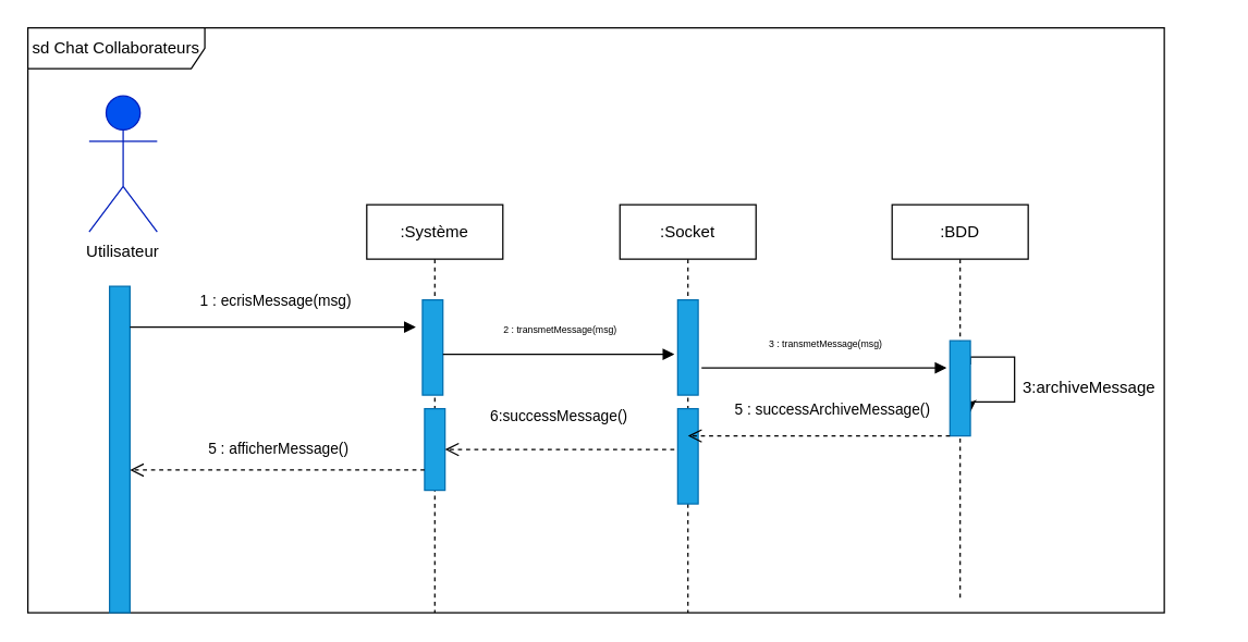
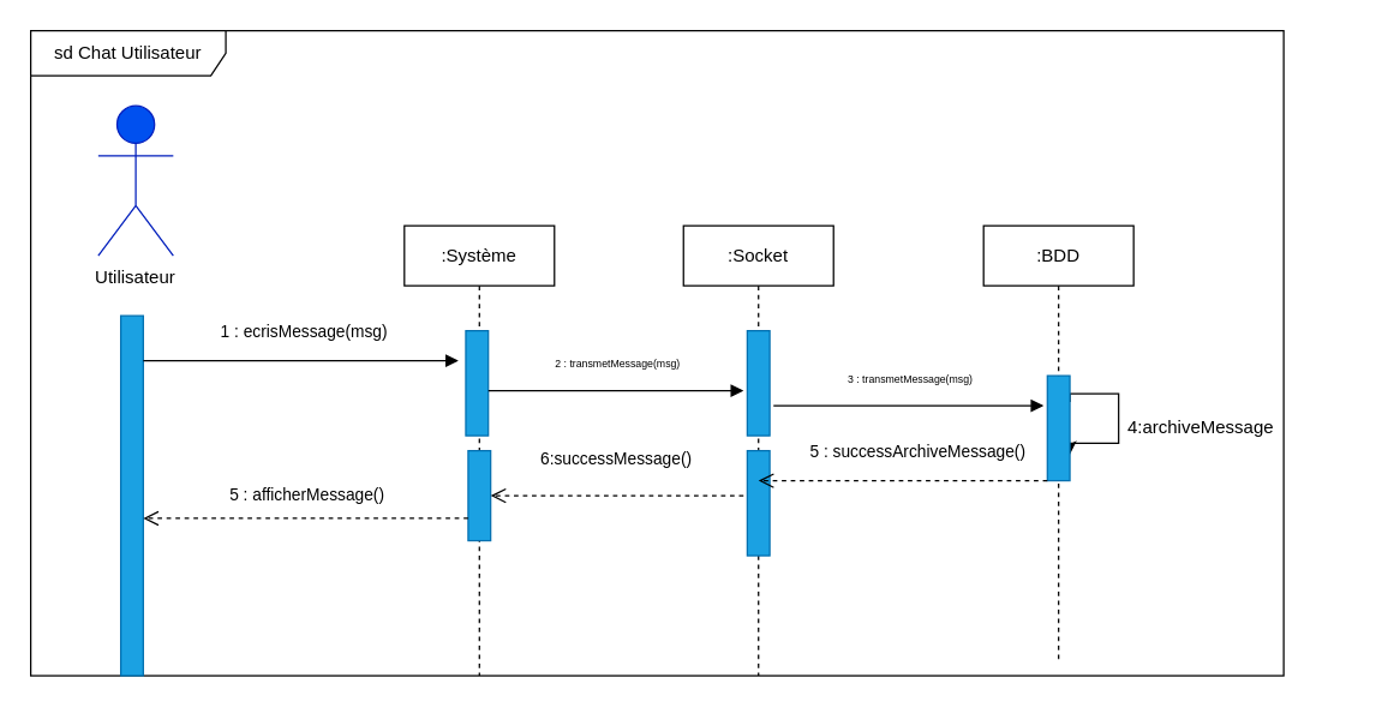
- <mxCell id="2" value="sd Chat Collaborateurs" style="shape=umlFrame;whiteSpace=wrap;html=1;width=130;height=30;" parent="1" vertex="1"><mxGeometry x="20" y="20" width="835" height="430" as="geometry" /></mxCell>
+ <mxCell id="2" value="sd Chat Utilisateur" style="shape=umlFrame;whiteSpace=wrap;html=1;width=130;height=30;" parent="1" vertex="1"><mxGeometry x="20" y="20" width="835" height="430" as="geometry" /></mxCell>
- <mxCell id="14" value="3:archiveMessage" style="text;html=1;strokeColor=none;fillColor=none;align=center;verticalAlign=middle;whiteSpace=wrap;rounded=0;" parent="1" vertex="1"><mxGeometry x="705" y="270" width="190" height="30" as="geometry" /></mxCell>
+ <mxCell id="14" value="4:archiveMessage" style="text;html=1;strokeColor=none;fillColor=none;align=center;verticalAlign=middle;whiteSpace=wrap;rounded=0;" parent="1" vertex="1"><mxGeometry x="705" y="270" width="190" height="30" as="geometry" /></mxCell>
